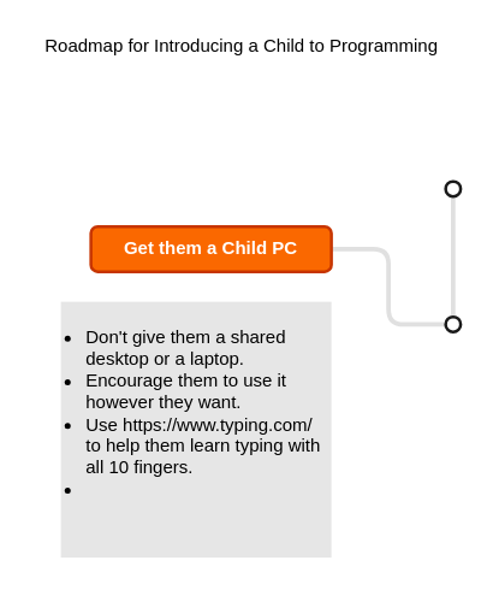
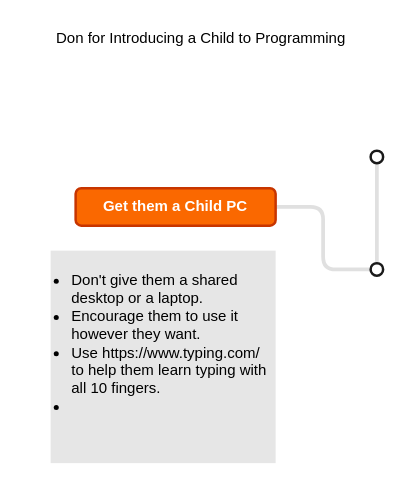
- <mxCell id="6" value="Roadmap for Introducing a Child to Programming" style="text;html=1;align=center;verticalAlign=middle;resizable=0;points=[];autosize=1;" parent="1" vertex="1"><mxGeometry x="20" y="20" width="280" height="20" as="geometry" /></mxCell>
+ <mxCell id="6" value="Don for Introducing a Child to Programming" style="text;html=1;align=center;verticalAlign=middle;resizable=0;points=[];autosize=1;" parent="1" vertex="1"><mxGeometry x="20" y="20" width="280" height="20" as="geometry" /></mxCell>
